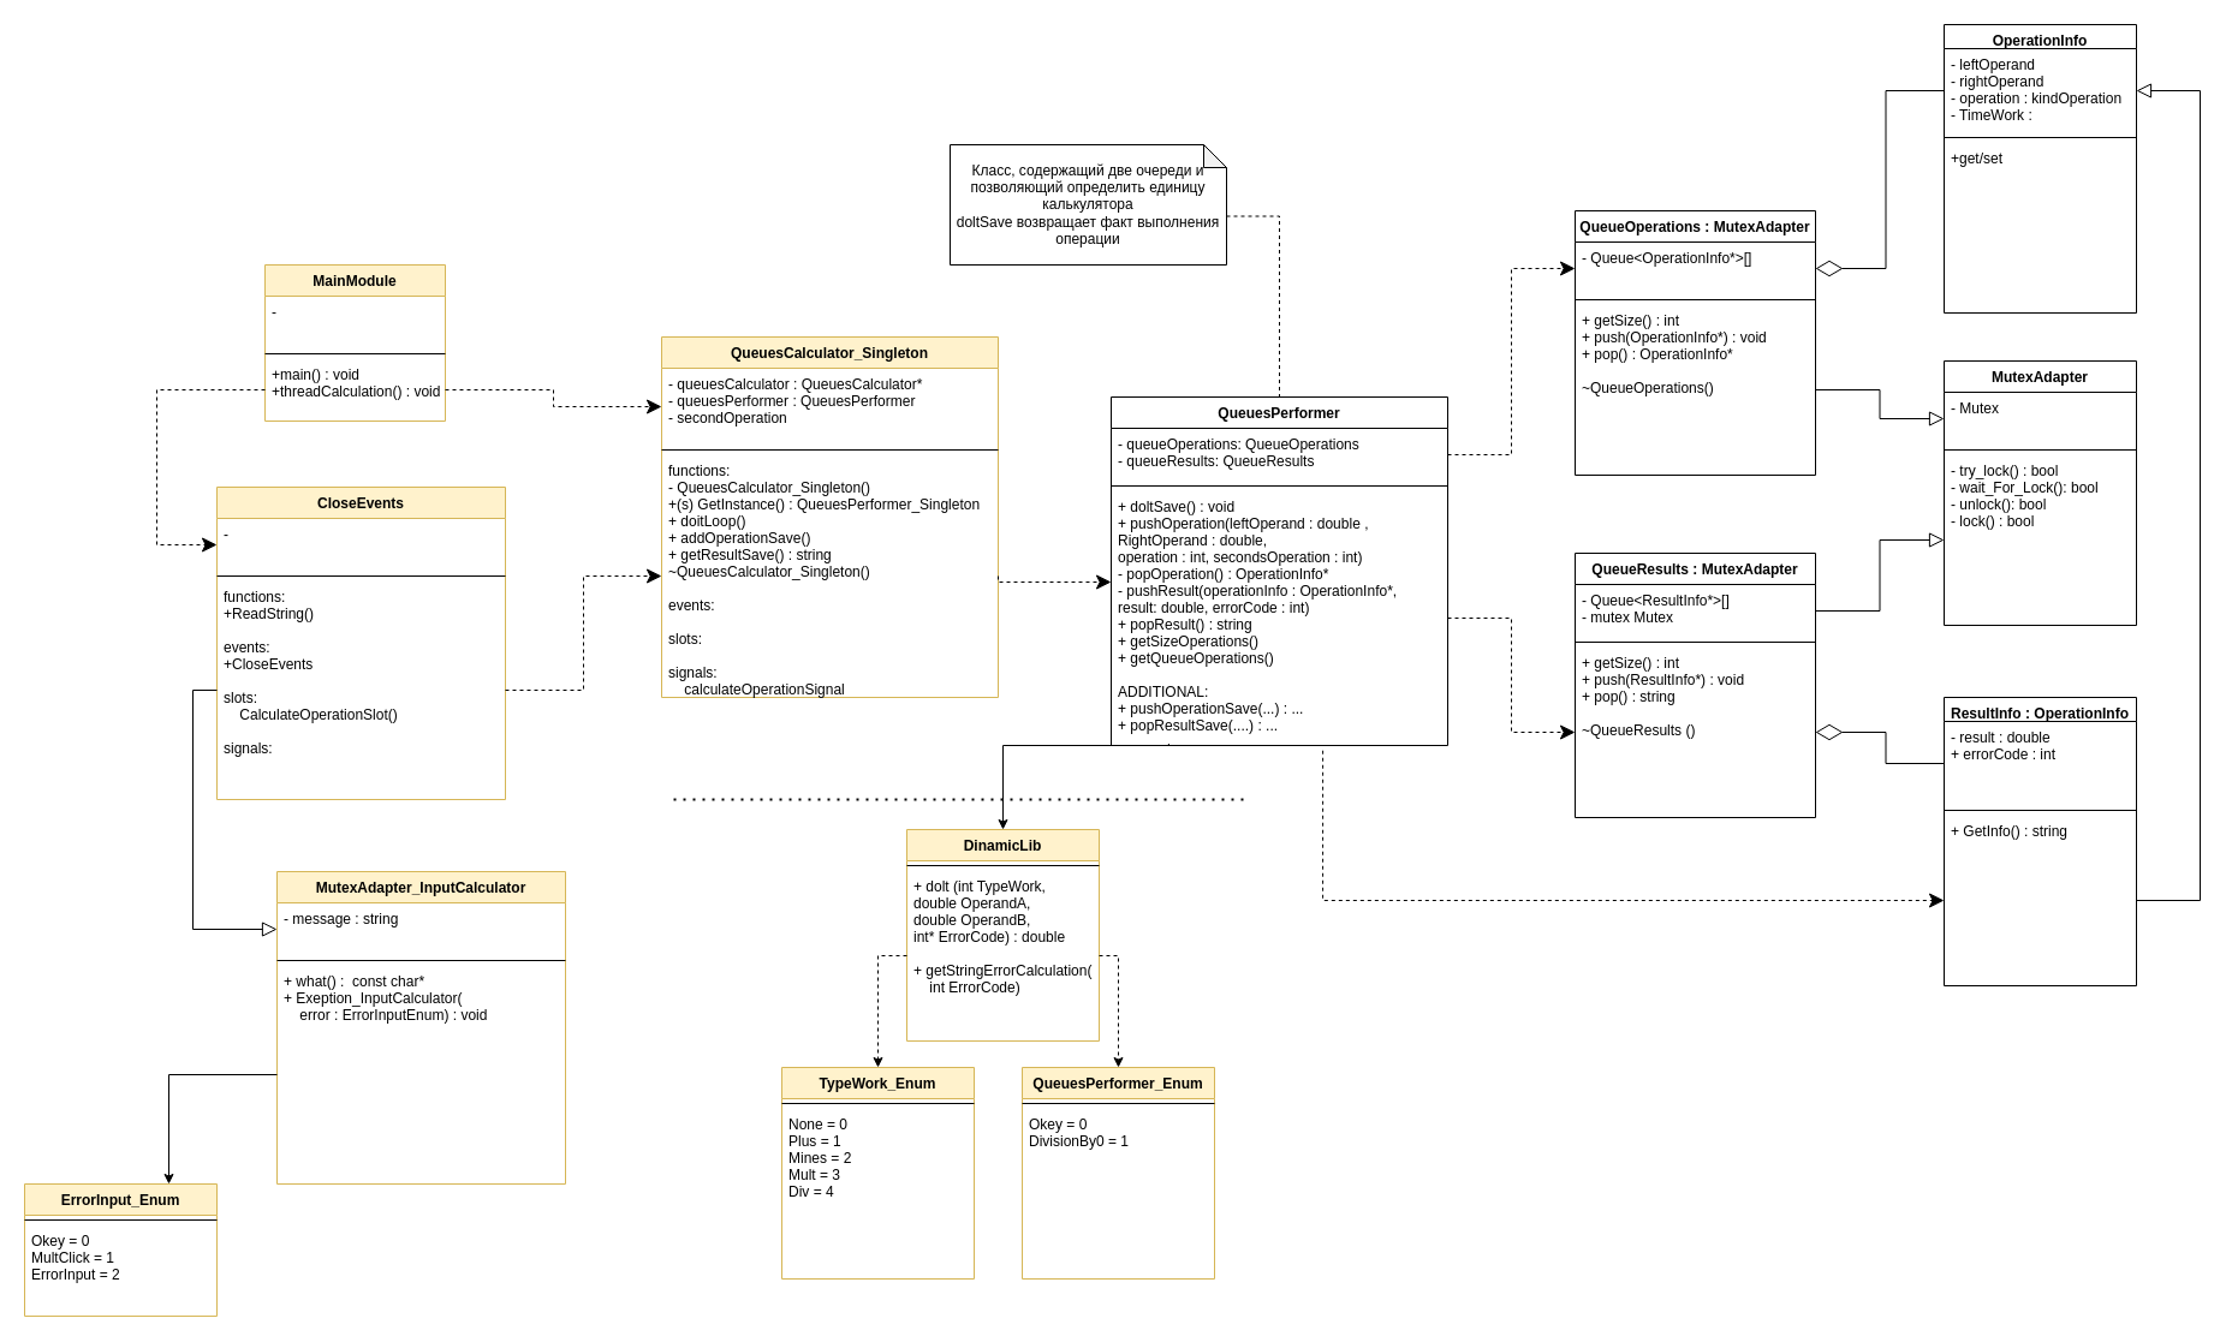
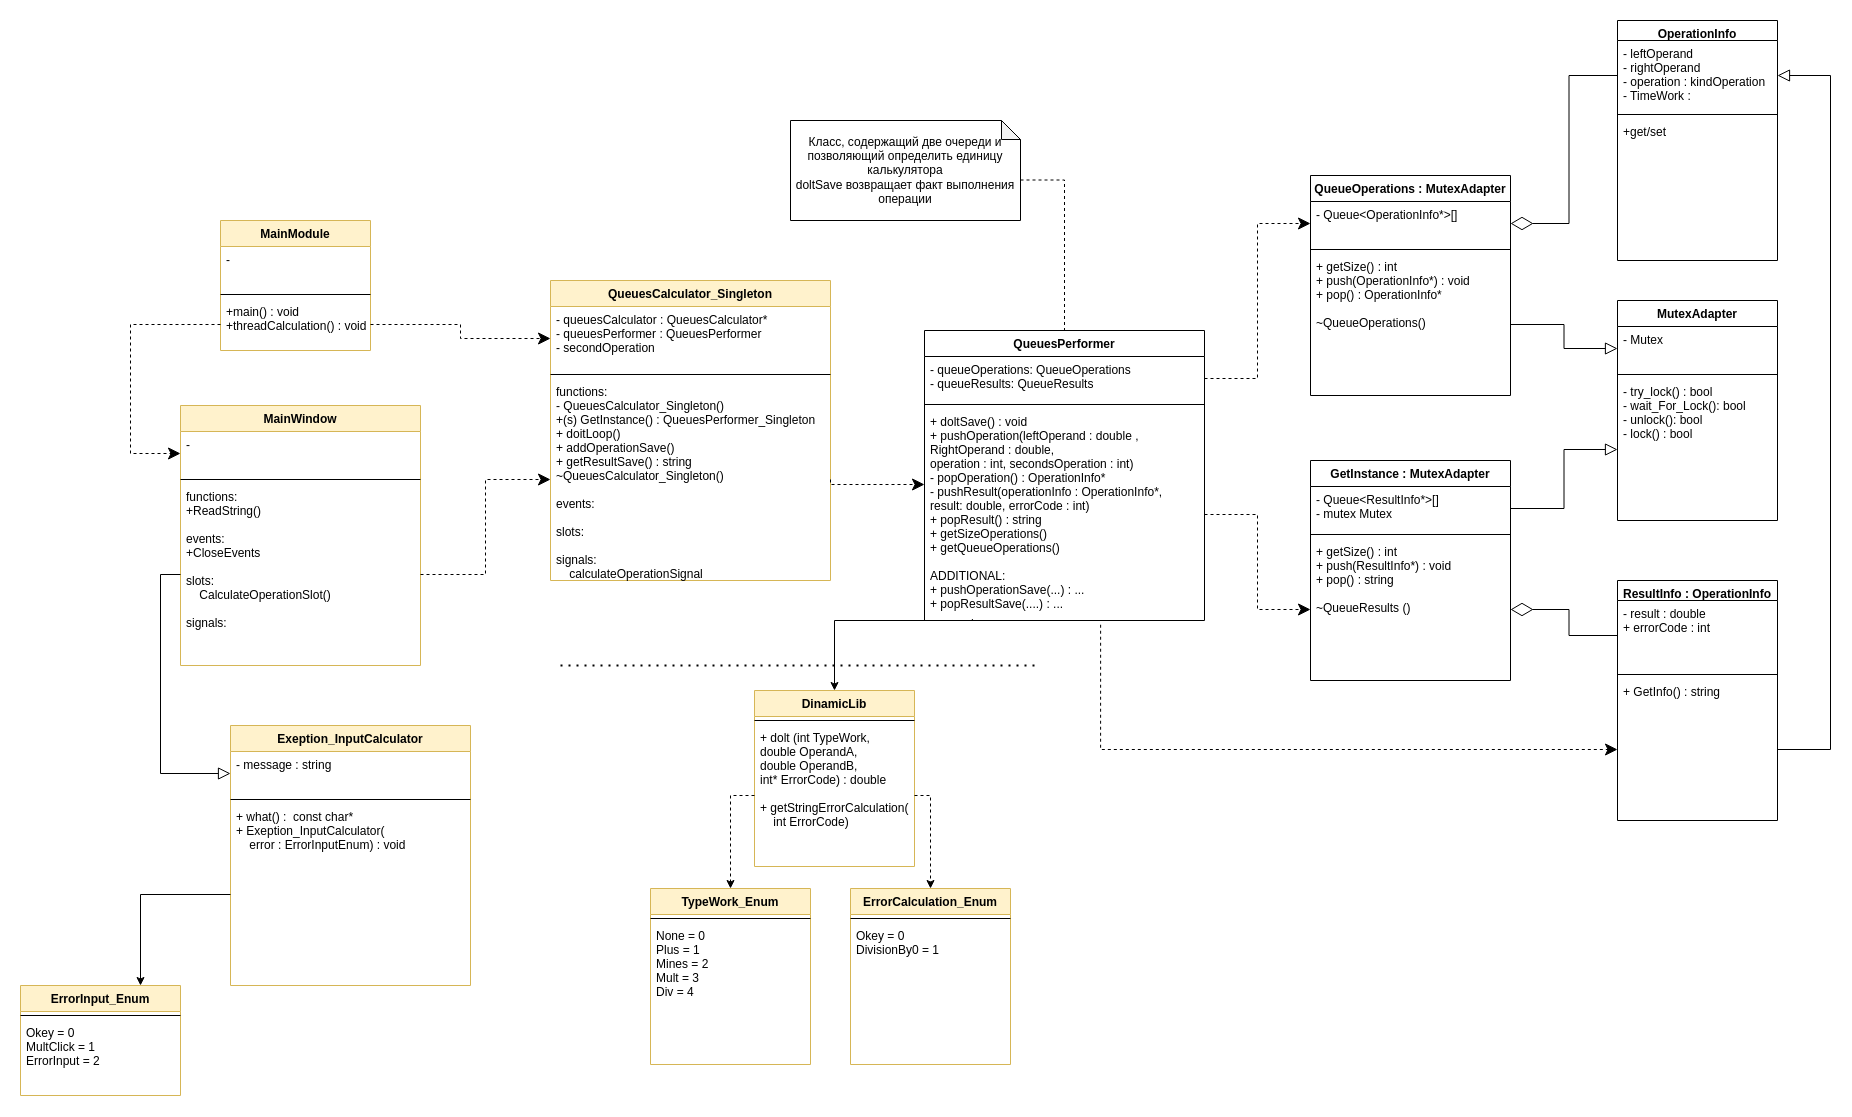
- <mxCell id="37" value="CloseEvents" style="swimlane;fontStyle=1;align=center;verticalAlign=top;childLayout=stackLayout;horizontal=1;startSize=26;horizontalStack=0;resizeParent=1;resizeParentMax=0;resizeLast=0;collapsible=1;marginBottom=0;fillColor=#fff2cc;strokeColor=#d6b656;" vertex="1" parent="1"><mxGeometry x="180" y="405" width="240" height="260" as="geometry" /></mxCell>
+ <mxCell id="37" value="MainWindow" style="swimlane;fontStyle=1;align=center;verticalAlign=top;childLayout=stackLayout;horizontal=1;startSize=26;horizontalStack=0;resizeParent=1;resizeParentMax=0;resizeLast=0;collapsible=1;marginBottom=0;fillColor=#fff2cc;strokeColor=#d6b656;" vertex="1" parent="1"><mxGeometry x="180" y="405" width="240" height="260" as="geometry" /></mxCell>
- <mxCell id="10" value="QueueResults : MutexAdapter" style="swimlane;fontStyle=1;align=center;verticalAlign=top;childLayout=stackLayout;horizontal=1;startSize=26;horizontalStack=0;resizeParent=1;resizeParentMax=0;resizeLast=0;collapsible=1;marginBottom=0;" vertex="1" parent="1"><mxGeometry x="1310" y="460" width="200" height="220" as="geometry" /></mxCell>
+ <mxCell id="10" value="GetInstance : MutexAdapter" style="swimlane;fontStyle=1;align=center;verticalAlign=top;childLayout=stackLayout;horizontal=1;startSize=26;horizontalStack=0;resizeParent=1;resizeParentMax=0;resizeLast=0;collapsible=1;marginBottom=0;" vertex="1" parent="1"><mxGeometry x="1310" y="460" width="200" height="220" as="geometry" /></mxCell>
- <mxCell id="64" value="MutexAdapter_InputCalculator" style="swimlane;fontStyle=1;align=center;verticalAlign=top;childLayout=stackLayout;horizontal=1;startSize=26;horizontalStack=0;resizeParent=1;resizeParentMax=0;resizeLast=0;collapsible=1;marginBottom=0;fillColor=#fff2cc;strokeColor=#d6b656;" vertex="1" parent="1"><mxGeometry x="230" y="725" width="240" height="260" as="geometry" /></mxCell>
+ <mxCell id="64" value="Exeption_InputCalculator" style="swimlane;fontStyle=1;align=center;verticalAlign=top;childLayout=stackLayout;horizontal=1;startSize=26;horizontalStack=0;resizeParent=1;resizeParentMax=0;resizeLast=0;collapsible=1;marginBottom=0;fillColor=#fff2cc;strokeColor=#d6b656;" vertex="1" parent="1"><mxGeometry x="230" y="725" width="240" height="260" as="geometry" /></mxCell>
- <mxCell id="22" value="QueuesPerformer_Enum" style="swimlane;fontStyle=1;align=center;verticalAlign=top;childLayout=stackLayout;horizontal=1;startSize=26;horizontalStack=0;resizeParent=1;resizeParentMax=0;resizeLast=0;collapsible=1;marginBottom=0;fillColor=#fff2cc;strokeColor=#d6b656;" vertex="1" parent="1"><mxGeometry x="850" y="888" width="160" height="176" as="geometry" /></mxCell>
+ <mxCell id="22" value="ErrorCalculation_Enum" style="swimlane;fontStyle=1;align=center;verticalAlign=top;childLayout=stackLayout;horizontal=1;startSize=26;horizontalStack=0;resizeParent=1;resizeParentMax=0;resizeLast=0;collapsible=1;marginBottom=0;fillColor=#fff2cc;strokeColor=#d6b656;" vertex="1" parent="1"><mxGeometry x="850" y="888" width="160" height="176" as="geometry" /></mxCell>
